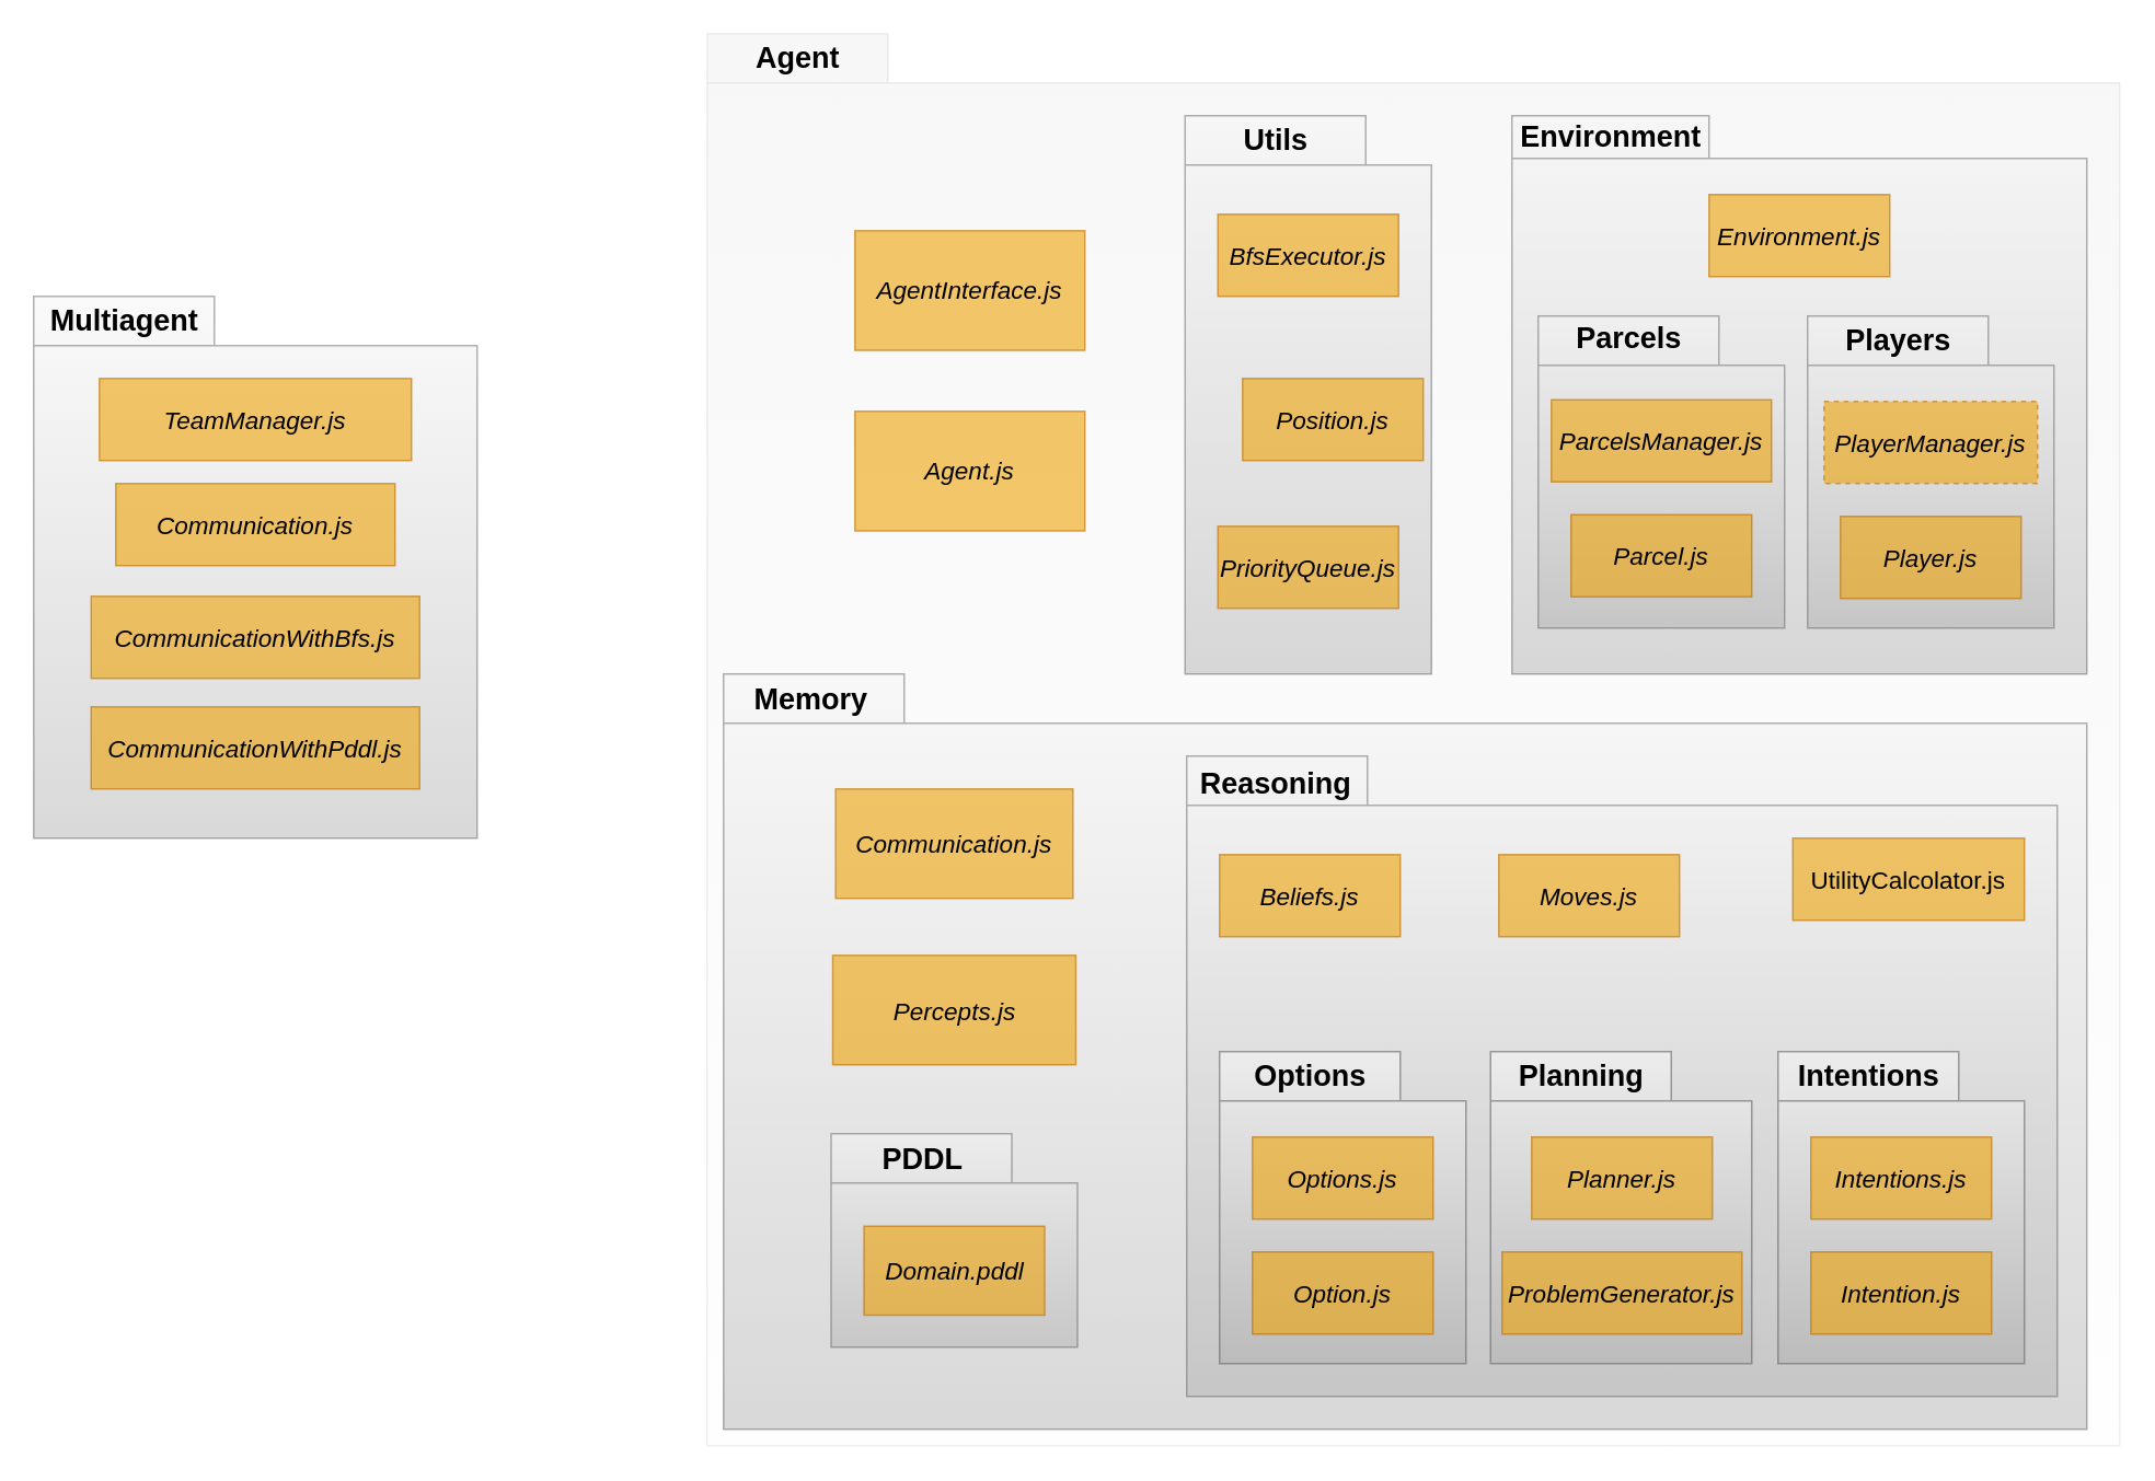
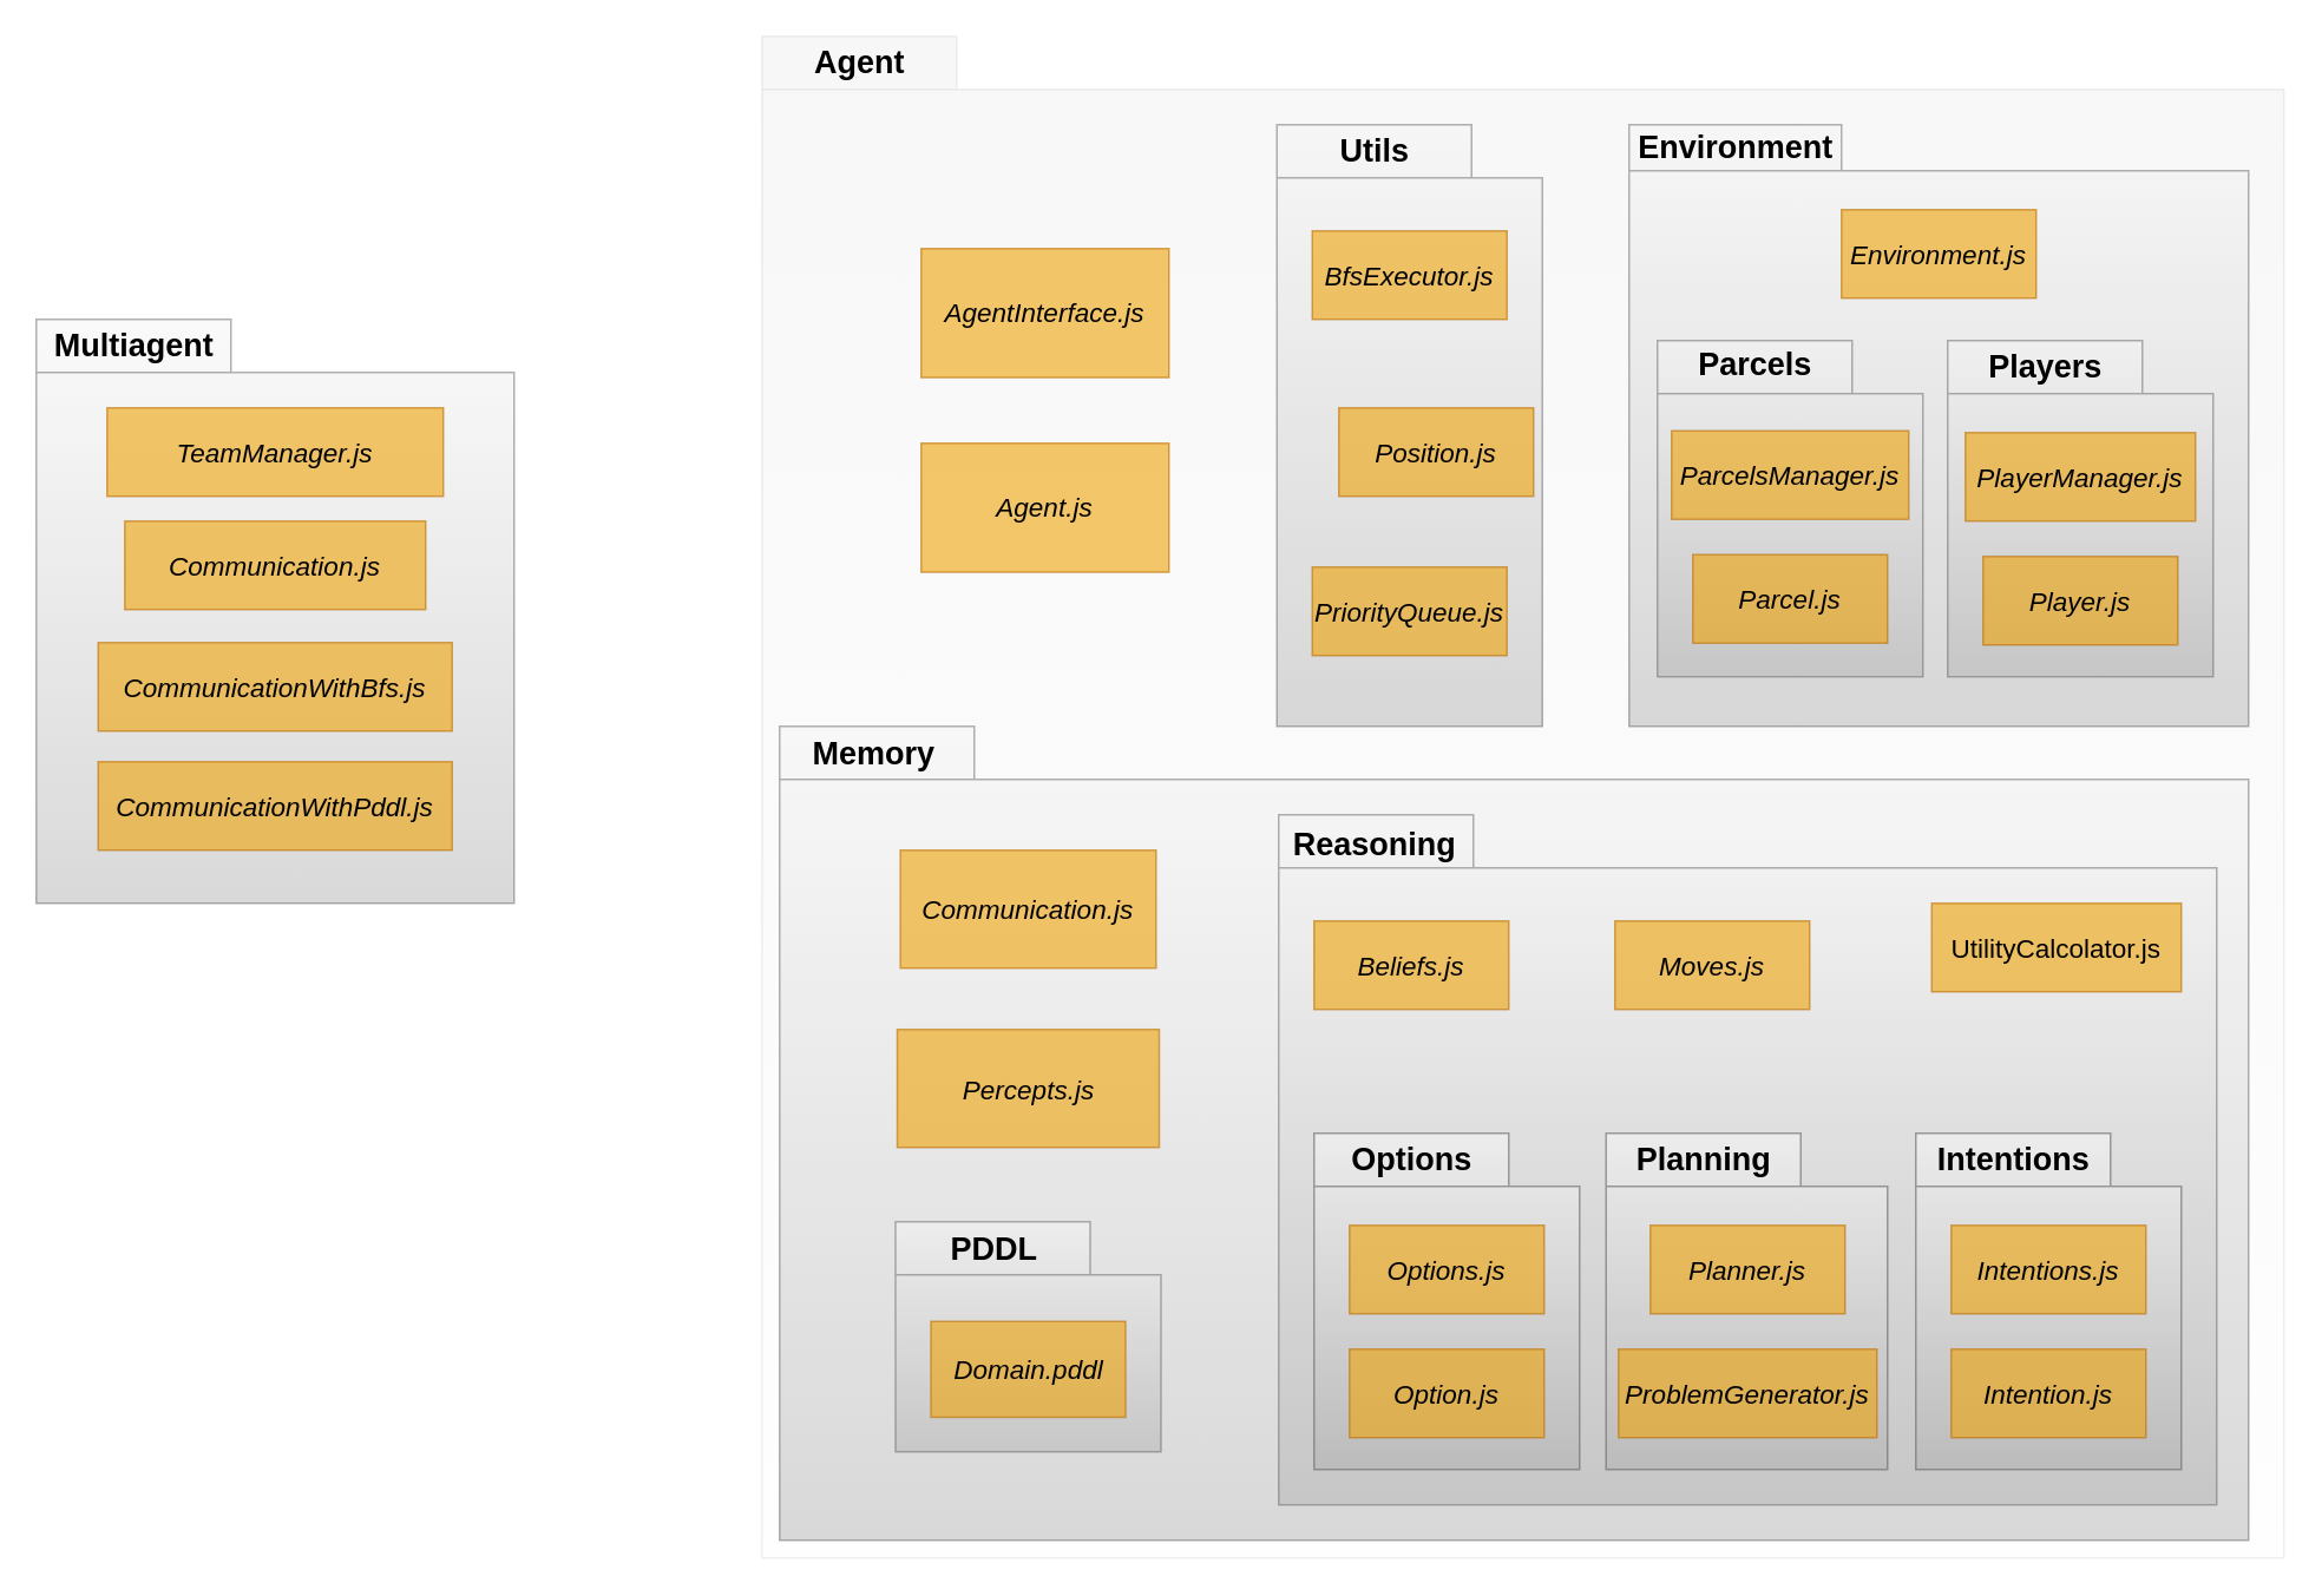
- <mxCell id="20" value="&lt;font style=&quot;font-size: 15px;&quot;&gt;&lt;i&gt;PlayerManager.js&lt;/i&gt;&lt;/font&gt;" style="html=1;whiteSpace=wrap;fillColor=#f0a30a;strokeColor=#BD7000;opacity=60;fontColor=#000000;dashed=1;" parent="1" vertex="1"><mxGeometry x="1110" y="244" width="130" height="50" as="geometry" /></mxCell>
+ <mxCell id="20" value="&lt;font style=&quot;font-size: 15px;&quot;&gt;&lt;i&gt;PlayerManager.js&lt;/i&gt;&lt;/font&gt;" style="html=1;whiteSpace=wrap;fillColor=#f0a30a;strokeColor=#BD7000;opacity=60;fontColor=#000000;" parent="1" vertex="1"><mxGeometry x="1110" y="244" width="130" height="50" as="geometry" /></mxCell>
